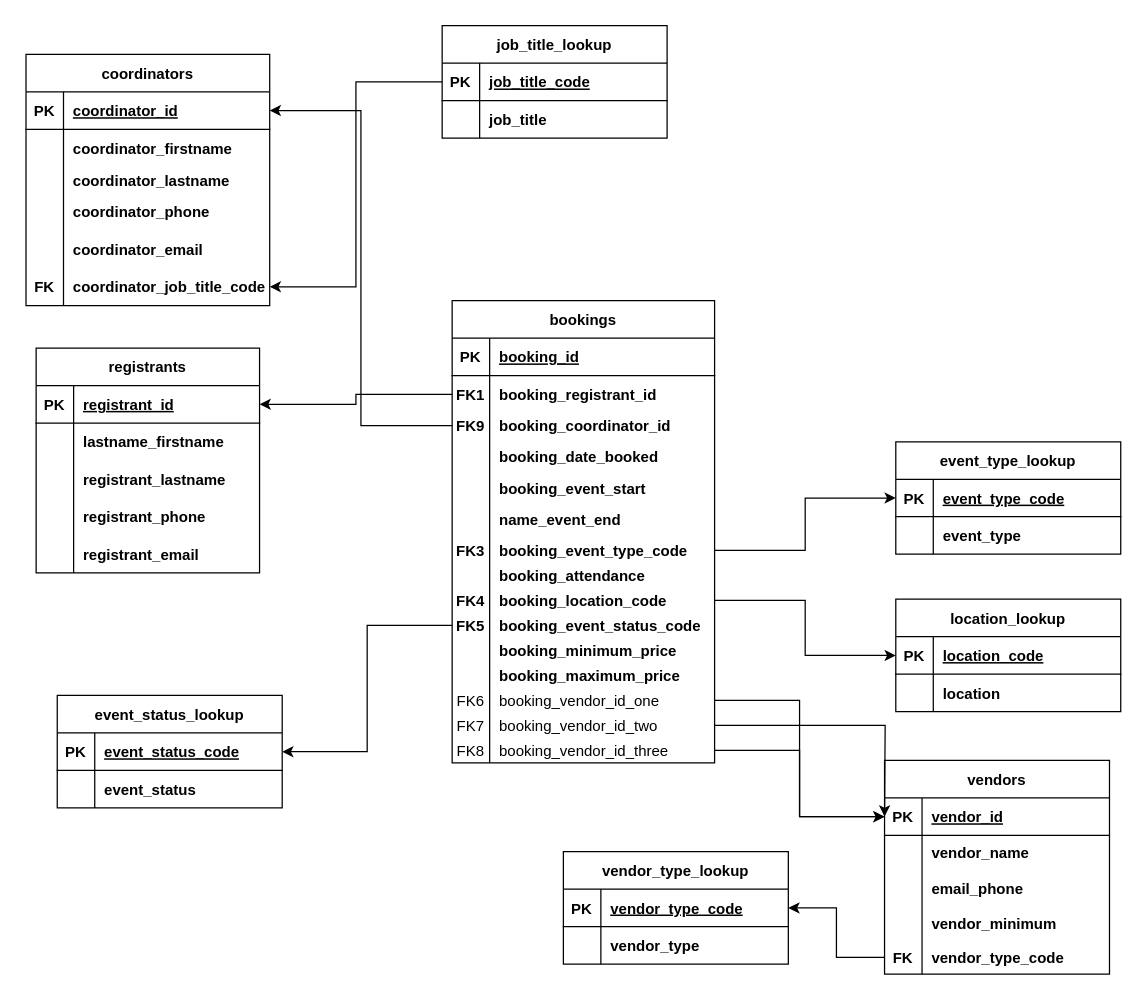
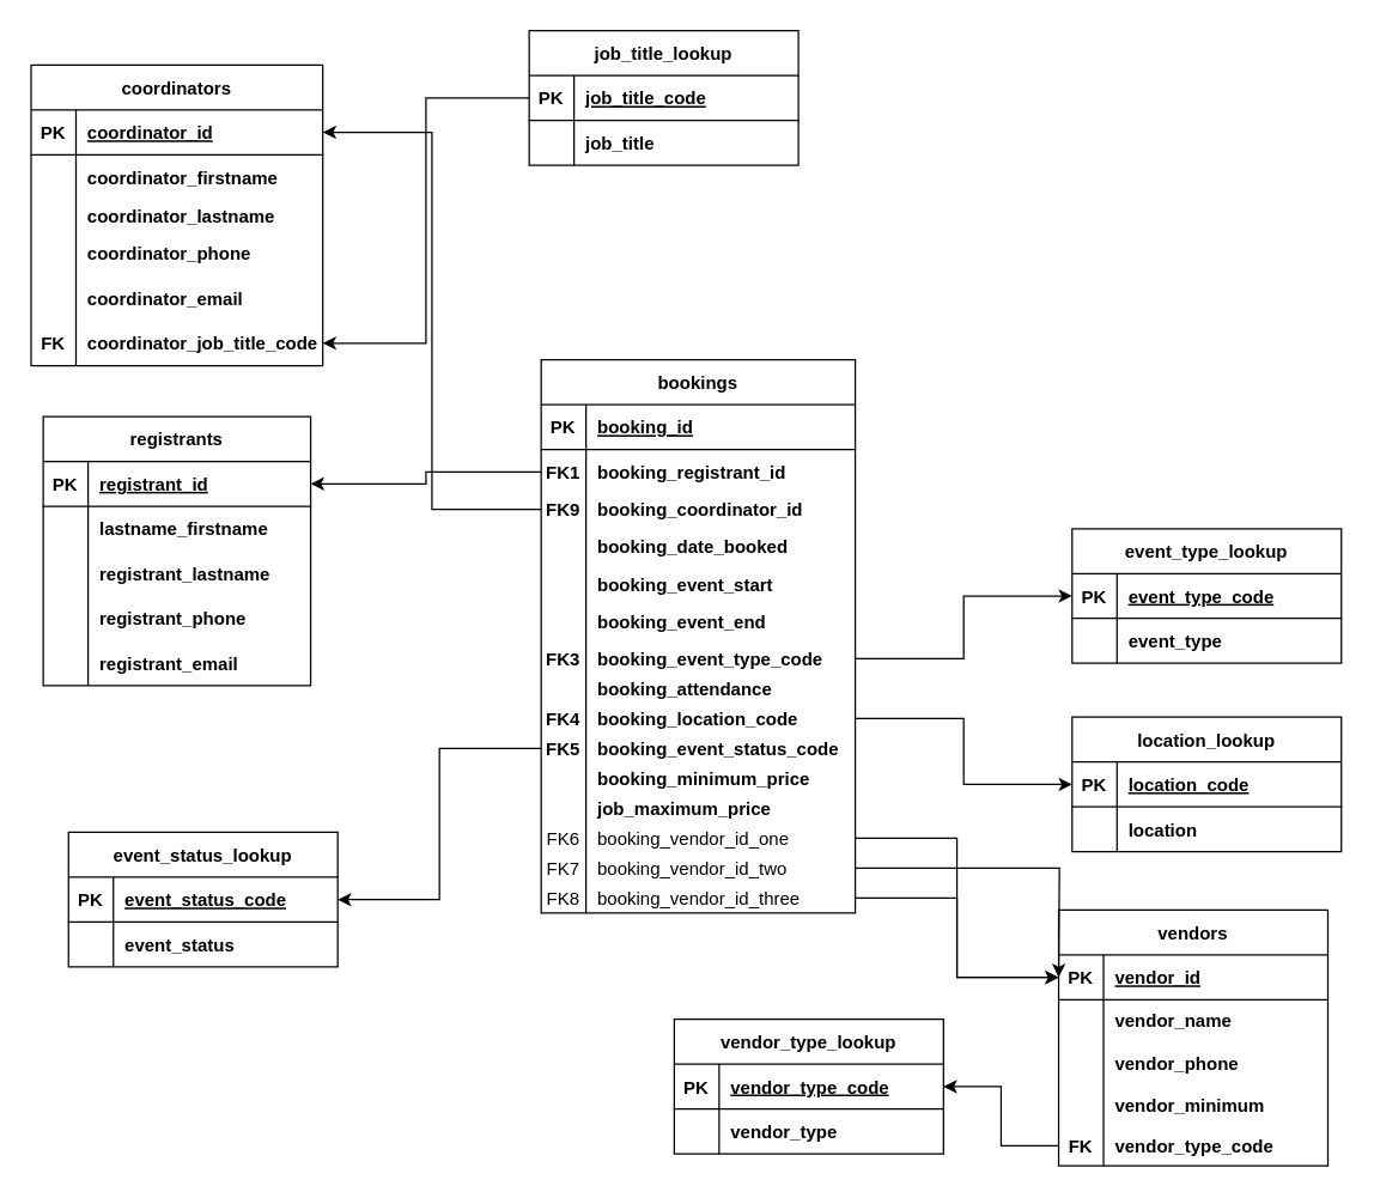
- <mxCell id="20" value="name_event_end" style="shape=partialRectangle;connectable=0;fillColor=none;top=0;left=0;bottom=0;right=0;align=left;spacingLeft=6;overflow=hidden;fontStyle=1" vertex="1" parent="18"><mxGeometry x="30" width="180" height="30" as="geometry"><mxRectangle width="180" height="30" as="alternateBounds" /></mxGeometry></mxCell>
+ <mxCell id="20" value="booking_event_end" style="shape=partialRectangle;connectable=0;fillColor=none;top=0;left=0;bottom=0;right=0;align=left;spacingLeft=6;overflow=hidden;fontStyle=1" vertex="1" parent="18"><mxGeometry x="30" width="180" height="30" as="geometry"><mxRectangle width="180" height="30" as="alternateBounds" /></mxGeometry></mxCell>
- <mxCell id="38" value="booking_maximum_price" style="shape=partialRectangle;connectable=0;fillColor=none;top=0;left=0;bottom=0;right=0;align=left;spacingLeft=6;overflow=hidden;fontStyle=1" vertex="1" parent="36"><mxGeometry x="30" width="180" height="20" as="geometry"><mxRectangle width="180" height="20" as="alternateBounds" /></mxGeometry></mxCell>
+ <mxCell id="38" value="job_maximum_price" style="shape=partialRectangle;connectable=0;fillColor=none;top=0;left=0;bottom=0;right=0;align=left;spacingLeft=6;overflow=hidden;fontStyle=1" vertex="1" parent="36"><mxGeometry x="30" width="180" height="20" as="geometry"><mxRectangle width="180" height="20" as="alternateBounds" /></mxGeometry></mxCell>
- <mxCell id="92" value="email_phone" style="shape=partialRectangle;connectable=0;fillColor=none;top=0;left=0;bottom=0;right=0;align=left;spacingLeft=6;overflow=hidden;fontStyle=1" vertex="1" parent="90"><mxGeometry x="30" width="150" height="30" as="geometry"><mxRectangle width="150" height="30" as="alternateBounds" /></mxGeometry></mxCell>
+ <mxCell id="92" value="vendor_phone" style="shape=partialRectangle;connectable=0;fillColor=none;top=0;left=0;bottom=0;right=0;align=left;spacingLeft=6;overflow=hidden;fontStyle=1" vertex="1" parent="90"><mxGeometry x="30" width="150" height="30" as="geometry"><mxRectangle width="150" height="30" as="alternateBounds" /></mxGeometry></mxCell>
